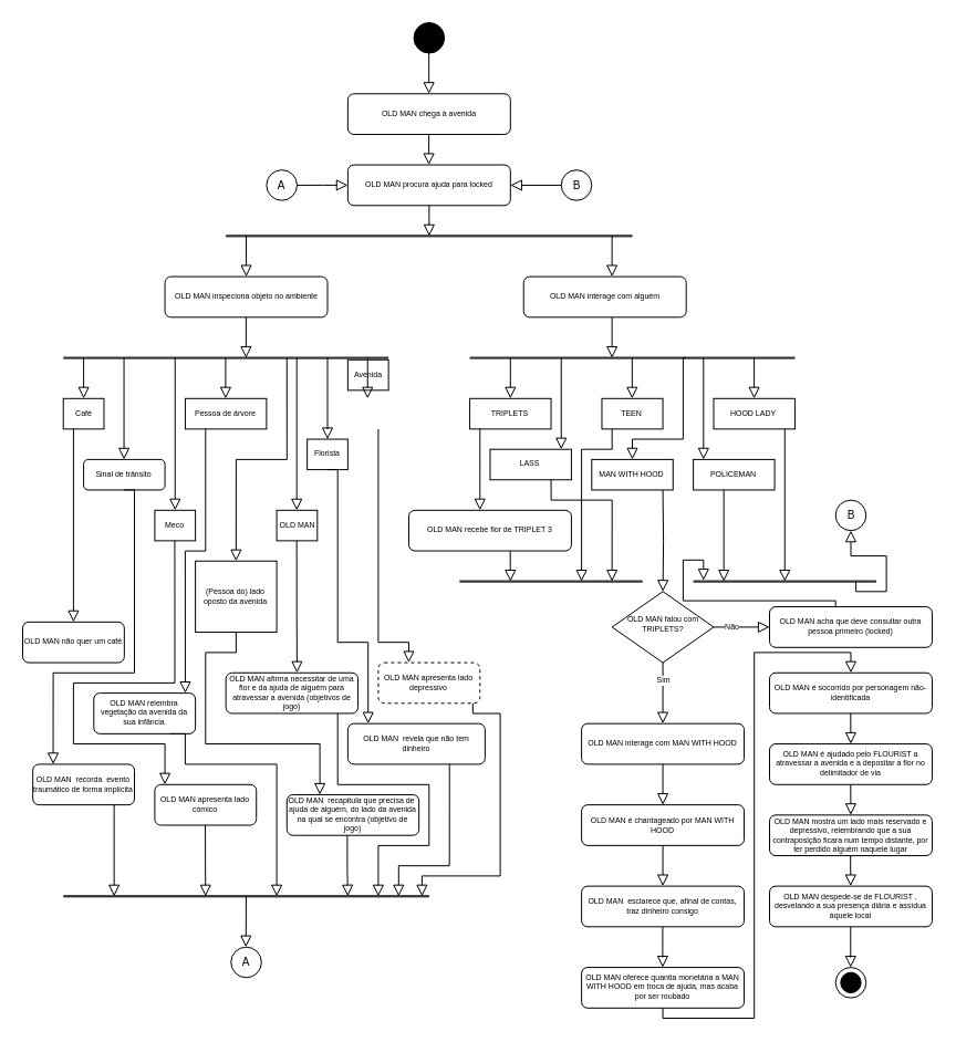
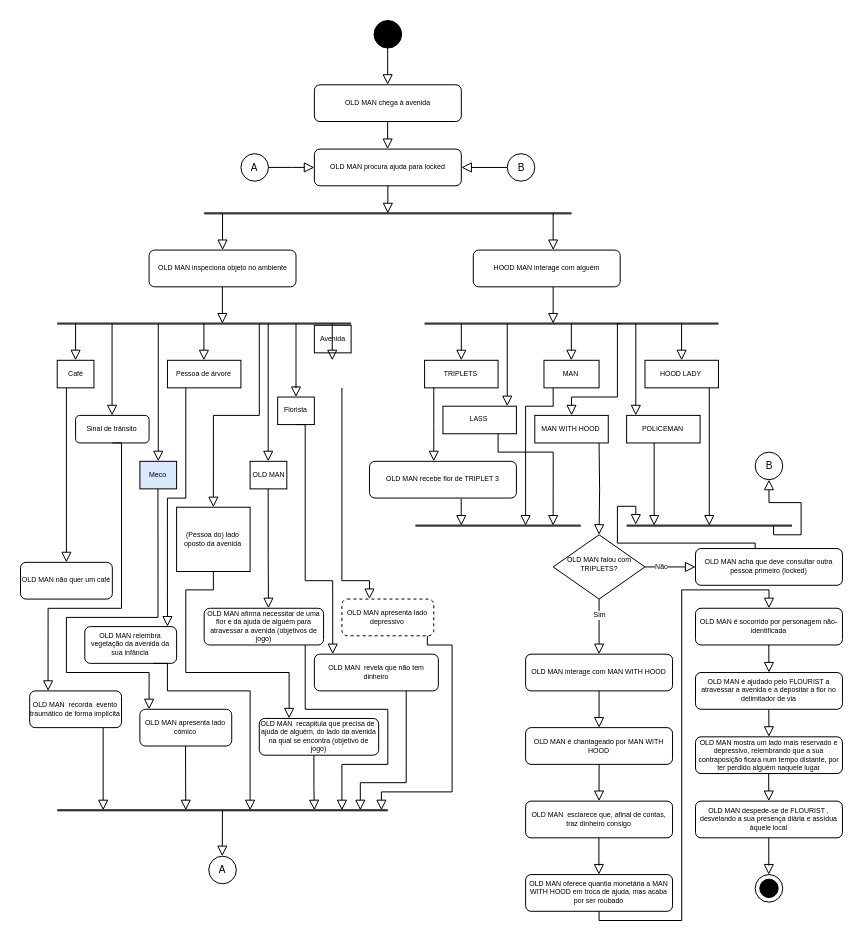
- <mxCell id="7" value="&lt;font style=&quot;font-size: 7px;&quot;&gt;OLD MAN interage com alguém&lt;/font&gt;" style="rounded=1;whiteSpace=wrap;html=1;fontSize=7;glass=0;strokeWidth=1;shadow=0;" parent="2" vertex="1"><mxGeometry x="452.756" y="229.592" width="146.939" height="36.735" as="geometry" /></mxCell>
+ <mxCell id="7" value="&lt;font style=&quot;font-size: 7px;&quot;&gt;HOOD MAN interage com alguém&lt;/font&gt;" style="rounded=1;whiteSpace=wrap;html=1;fontSize=7;glass=0;strokeWidth=1;shadow=0;" parent="2" vertex="1"><mxGeometry x="452.756" y="229.592" width="146.939" height="36.735" as="geometry" /></mxCell>
- <mxCell id="37" value="TEEN" style="rounded=0;whiteSpace=wrap;html=1;fontSize=7;" parent="2" vertex="1"><mxGeometry x="523.47" y="339.796" width="55.102" height="27.551" as="geometry" /></mxCell>
+ <mxCell id="37" value="MAN" style="rounded=0;whiteSpace=wrap;html=1;fontSize=7;" parent="2" vertex="1"><mxGeometry x="523.47" y="339.796" width="55.102" height="27.551" as="geometry" /></mxCell>
- <mxCell id="23" value="Meco" style="rounded=0;whiteSpace=wrap;html=1;fontSize=7;" parent="2" vertex="1"><mxGeometry x="119.388" y="440.816" width="36.735" height="27.551" as="geometry" /></mxCell>
+ <mxCell id="23" value="Meco" style="rounded=0;whiteSpace=wrap;html=1;fontSize=7;fillColor=#dae8fc;" parent="2" vertex="1"><mxGeometry x="119.388" y="440.816" width="36.735" height="27.551" as="geometry" /></mxCell>
